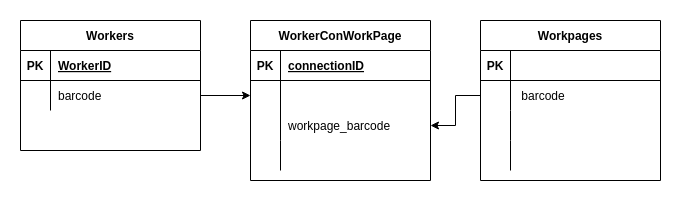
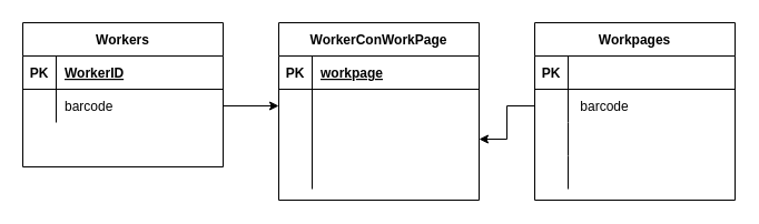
- <mxCell id="26" value="connectionID" style="shape=partialRectangle;connectable=0;fillColor=none;top=0;left=0;bottom=0;right=0;align=left;spacingLeft=6;fontStyle=5;overflow=hidden;" vertex="1" parent="24"><mxGeometry x="30" width="150" height="30" as="geometry" /></mxCell>
+ <mxCell id="26" value="workpage" style="shape=partialRectangle;connectable=0;fillColor=none;top=0;left=0;bottom=0;right=0;align=left;spacingLeft=6;fontStyle=5;overflow=hidden;" vertex="1" parent="24"><mxGeometry x="30" width="150" height="30" as="geometry" /></mxCell>
- <mxCell id="31" value="workpage_barcode" style="shape=partialRectangle;connectable=0;fillColor=none;top=0;left=0;bottom=0;right=0;align=left;spacingLeft=6;overflow=hidden;" vertex="1" parent="29"><mxGeometry x="30" width="150" height="30" as="geometry" /></mxCell>
